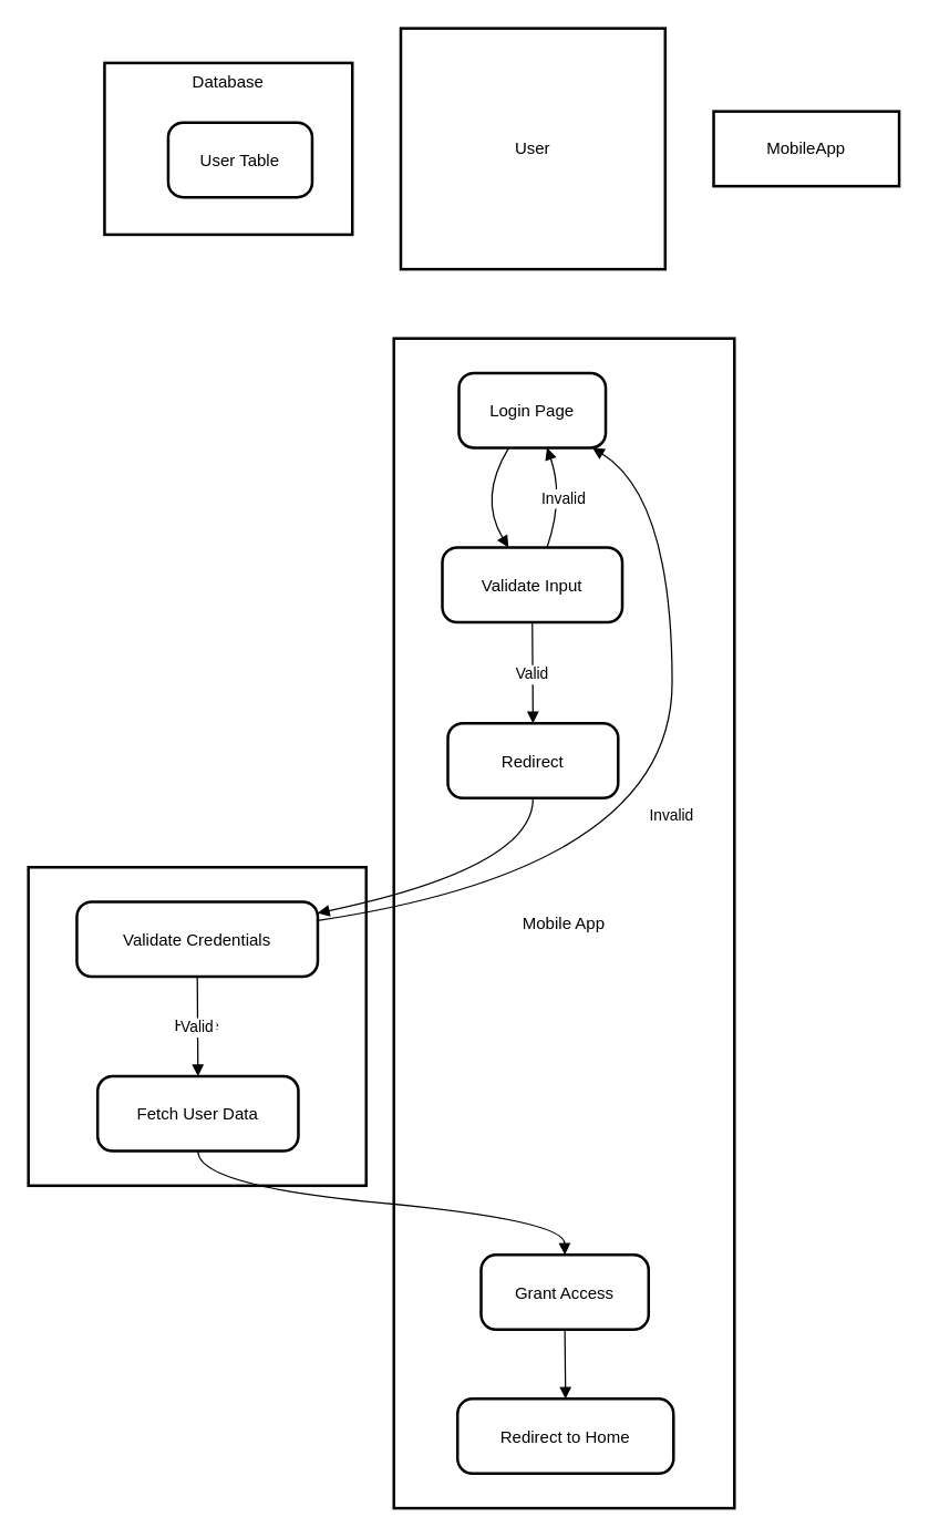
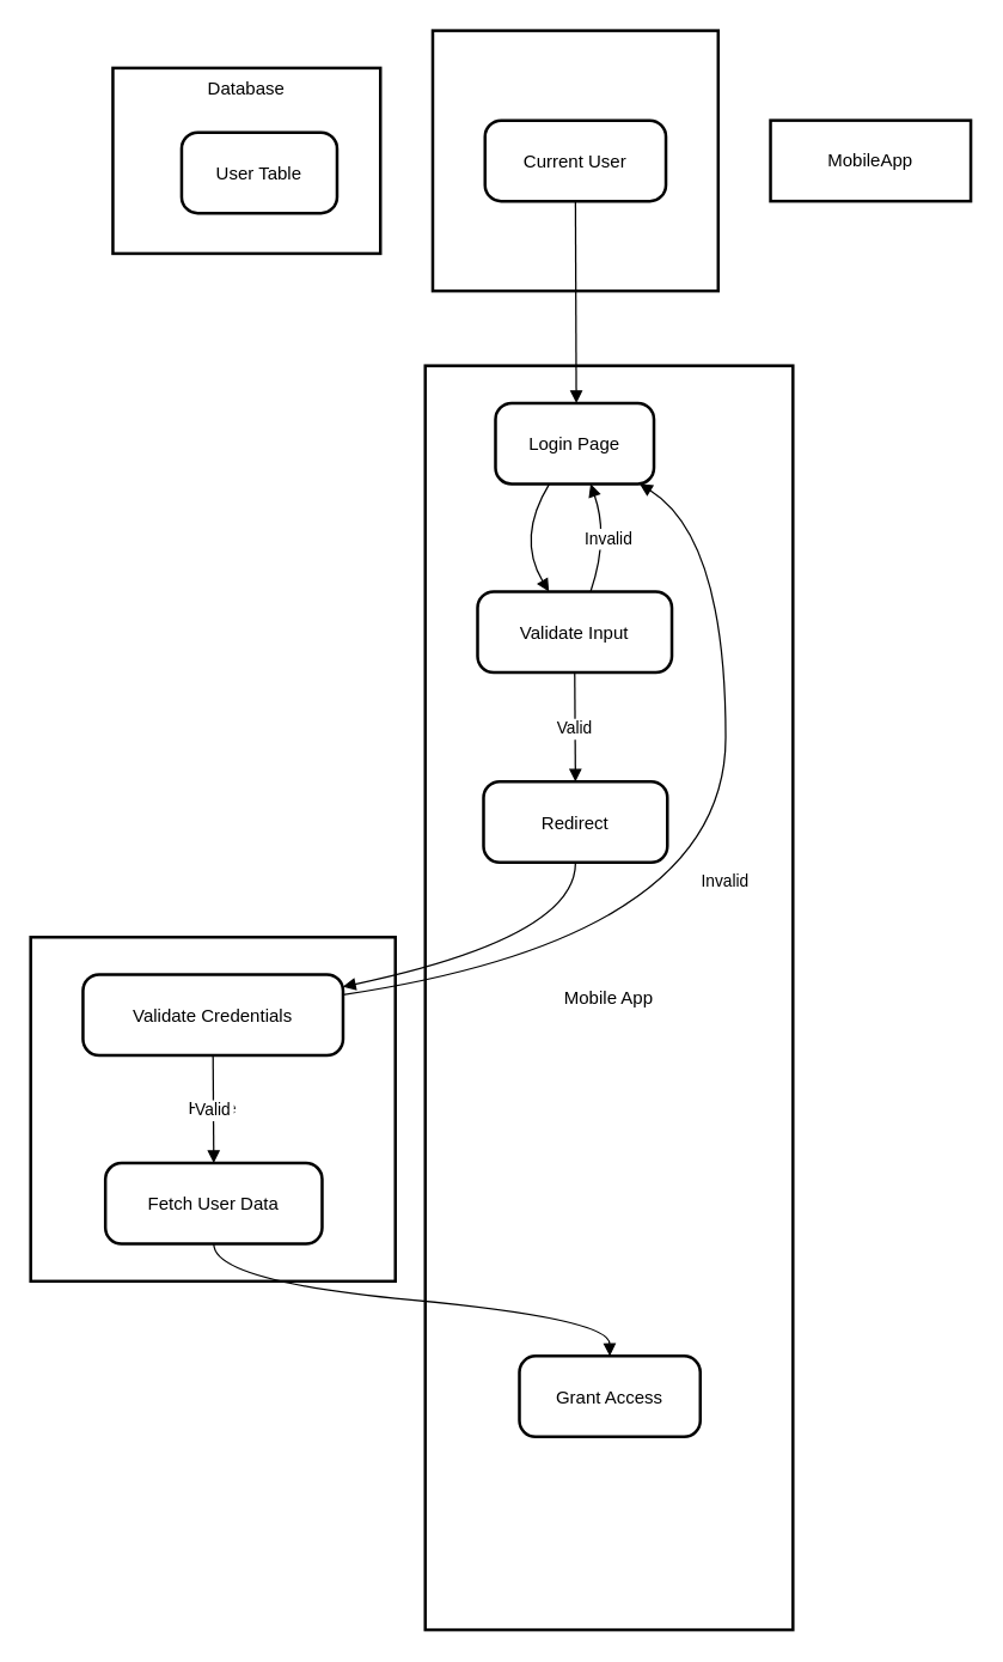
+ <mxCell id="7" value="Current User" style="rounded=1;arcSize=20;strokeWidth=2" vertex="1" parent="1"><mxGeometry x="324" y="80" width="121" height="54" as="geometry" /></mxCell>
+ <mxCell id="16" value="" style="curved=1;startArrow=none;endArrow=block;exitX=0.5;exitY=1;entryX=0.51;entryY=0;" edge="1" parent="1" source="7" target="8"><mxGeometry relative="1" as="geometry"><Array as="points" /></mxGeometry></mxCell>
- <mxCell id="24" value="" style="curved=1;startArrow=none;endArrow=block;exitX=0.5;exitY=1;entryX=0.5;entryY=0;" edge="1" parent="1" source="11" target="12"><mxGeometry relative="1" as="geometry"><Array as="points" /></mxGeometry></mxCell>
- <mxCell id="12" value="Redirect to Home" style="rounded=1;arcSize=20;strokeWidth=2" vertex="1" parent="1"><mxGeometry x="330" y="1010" width="156" height="54" as="geometry" /></mxCell>
